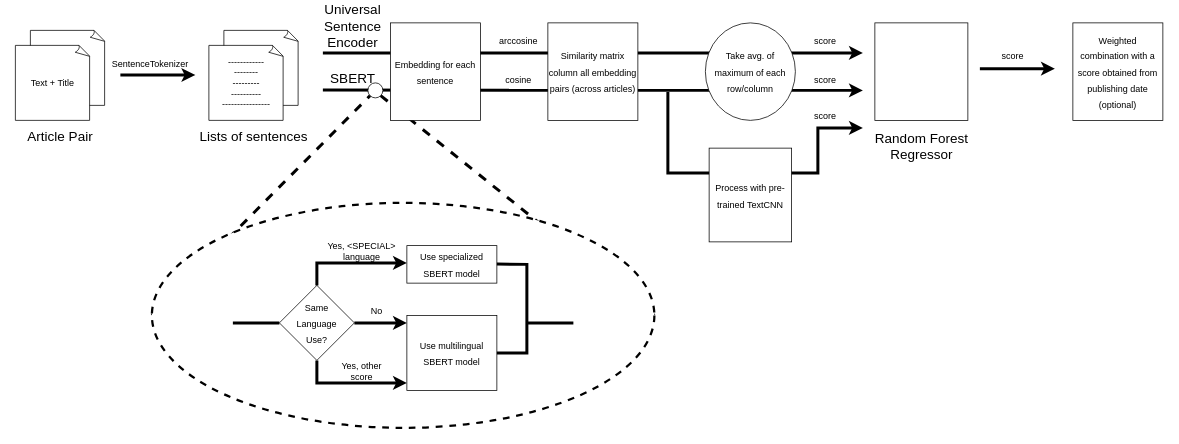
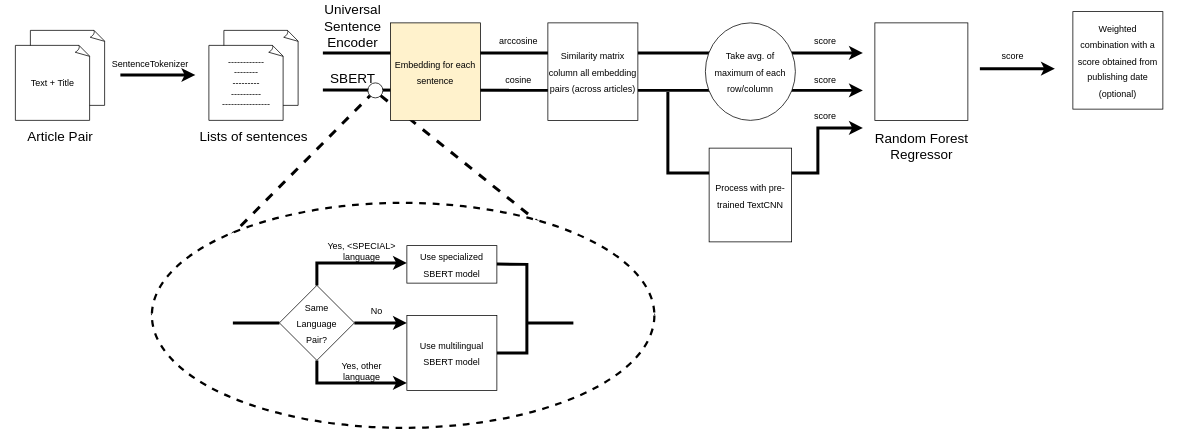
- <mxCell id="17" value="&lt;font style=&quot;font-size: 12px&quot;&gt;Embedding for each sentence&lt;/font&gt;" style="rounded=0;whiteSpace=wrap;html=1;fontSize=18;" parent="1" vertex="1"><mxGeometry x="520" y="30" width="120" height="130" as="geometry" /></mxCell>
+ <mxCell id="17" value="&lt;font style=&quot;font-size: 12px&quot;&gt;Embedding for each sentence&lt;/font&gt;" style="rounded=0;whiteSpace=wrap;html=1;fontSize=18;fillColor=#fff2cc;" parent="1" vertex="1"><mxGeometry x="520" y="30" width="120" height="130" as="geometry" /></mxCell>
- <mxCell id="36" value="&lt;font style=&quot;font-size: 12px&quot;&gt;Weighted combination with a score obtained from &lt;/font&gt;&lt;font style=&quot;font-size: 12px&quot;&gt;&lt;font style=&quot;font-size: 12px&quot;&gt;publishing date &lt;/font&gt;(optional)&lt;/font&gt;&lt;font style=&quot;font-size: 12px&quot;&gt;&lt;font style=&quot;font-size: 12px&quot;&gt;&lt;br&gt;&lt;/font&gt;&lt;/font&gt;" style="rounded=0;whiteSpace=wrap;html=1;fontSize=18;" parent="1" vertex="1"><mxGeometry x="1430" y="30" width="120" height="130" as="geometry" /></mxCell>
+ <mxCell id="36" value="&lt;font style=&quot;font-size: 12px&quot;&gt;Weighted combination with a score obtained from &lt;/font&gt;&lt;font style=&quot;font-size: 12px&quot;&gt;&lt;font style=&quot;font-size: 12px&quot;&gt;publishing date &lt;/font&gt;(optional)&lt;/font&gt;&lt;font style=&quot;font-size: 12px&quot;&gt;&lt;font style=&quot;font-size: 12px&quot;&gt;&lt;br&gt;&lt;/font&gt;&lt;/font&gt;" style="rounded=0;whiteSpace=wrap;html=1;fontSize=18;" parent="1" vertex="1"><mxGeometry x="1430" y="15" width="120" height="130" as="geometry" /></mxCell>
- <mxCell id="39" value="&lt;div&gt;&lt;font style=&quot;font-size: 12px&quot;&gt;Same &lt;br&gt;&lt;/font&gt;&lt;/div&gt;&lt;div&gt;&lt;font style=&quot;font-size: 12px&quot;&gt;Language &lt;br&gt;&lt;/font&gt;&lt;/div&gt;&lt;div&gt;&lt;font style=&quot;font-size: 12px&quot;&gt;Use?&lt;/font&gt;&lt;/div&gt;" style="rhombus;whiteSpace=wrap;html=1;fontSize=18;" parent="38" vertex="1"><mxGeometry x="62" y="60" width="100" height="100" as="geometry" /></mxCell>
+ <mxCell id="39" value="&lt;div&gt;&lt;font style=&quot;font-size: 12px&quot;&gt;Same &lt;br&gt;&lt;/font&gt;&lt;/div&gt;&lt;div&gt;&lt;font style=&quot;font-size: 12px&quot;&gt;Language &lt;br&gt;&lt;/font&gt;&lt;/div&gt;&lt;div&gt;&lt;font style=&quot;font-size: 12px&quot;&gt;Pair?&lt;/font&gt;&lt;/div&gt;" style="rhombus;whiteSpace=wrap;html=1;fontSize=18;" parent="38" vertex="1"><mxGeometry x="62" y="60" width="100" height="100" as="geometry" /></mxCell>
- <mxCell id="46" value="&lt;div&gt;Yes, other &lt;br&gt;&lt;/div&gt;&lt;div&gt;score&lt;/div&gt;" style="text;html=1;strokeColor=none;fillColor=none;align=center;verticalAlign=middle;whiteSpace=wrap;rounded=0;fontSize=12;" parent="38" vertex="1"><mxGeometry x="102" y="160" width="140" height="30" as="geometry" /></mxCell>
+ <mxCell id="46" value="&lt;div&gt;Yes, other &lt;br&gt;&lt;/div&gt;&lt;div&gt;language&lt;/div&gt;" style="text;html=1;strokeColor=none;fillColor=none;align=center;verticalAlign=middle;whiteSpace=wrap;rounded=0;fontSize=12;" parent="38" vertex="1"><mxGeometry x="102" y="160" width="140" height="30" as="geometry" /></mxCell>
